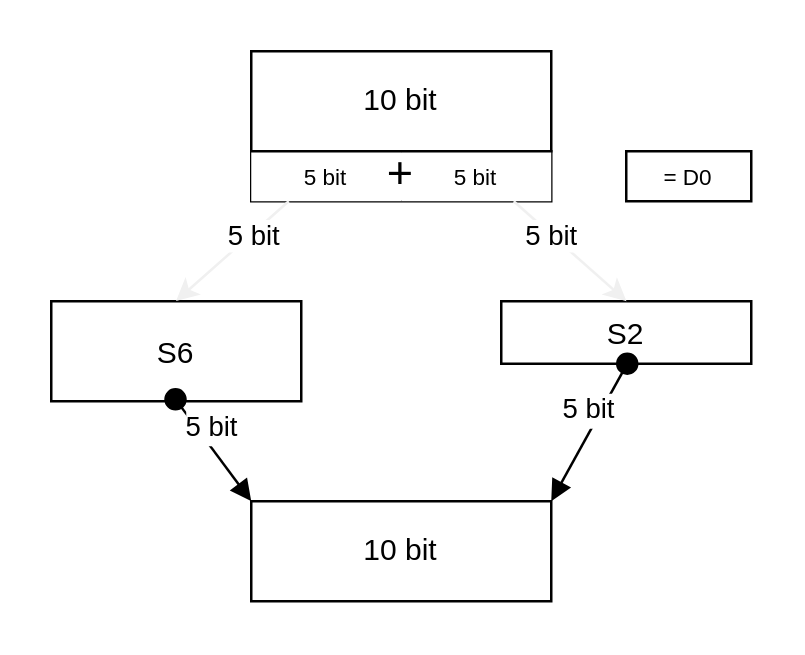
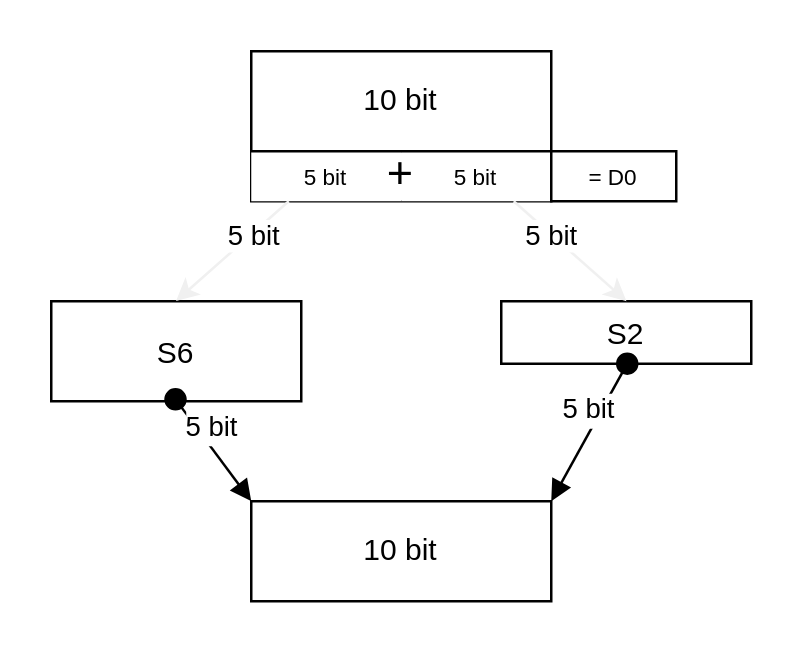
- <mxCell id="12" value="&lt;font style=&quot;font-size: 9px&quot;&gt;= D0&lt;/font&gt;" style="rounded=0;whiteSpace=wrap;html=1;" vertex="1" parent="1"><mxGeometry x="250" y="60" width="50" height="20" as="geometry" /></mxCell>
+ <mxCell id="12" value="&lt;font style=&quot;font-size: 9px&quot;&gt;= D0&lt;/font&gt;" style="rounded=0;whiteSpace=wrap;html=1;" vertex="1" parent="1"><mxGeometry x="220" y="60" width="50" height="20" as="geometry" /></mxCell>
